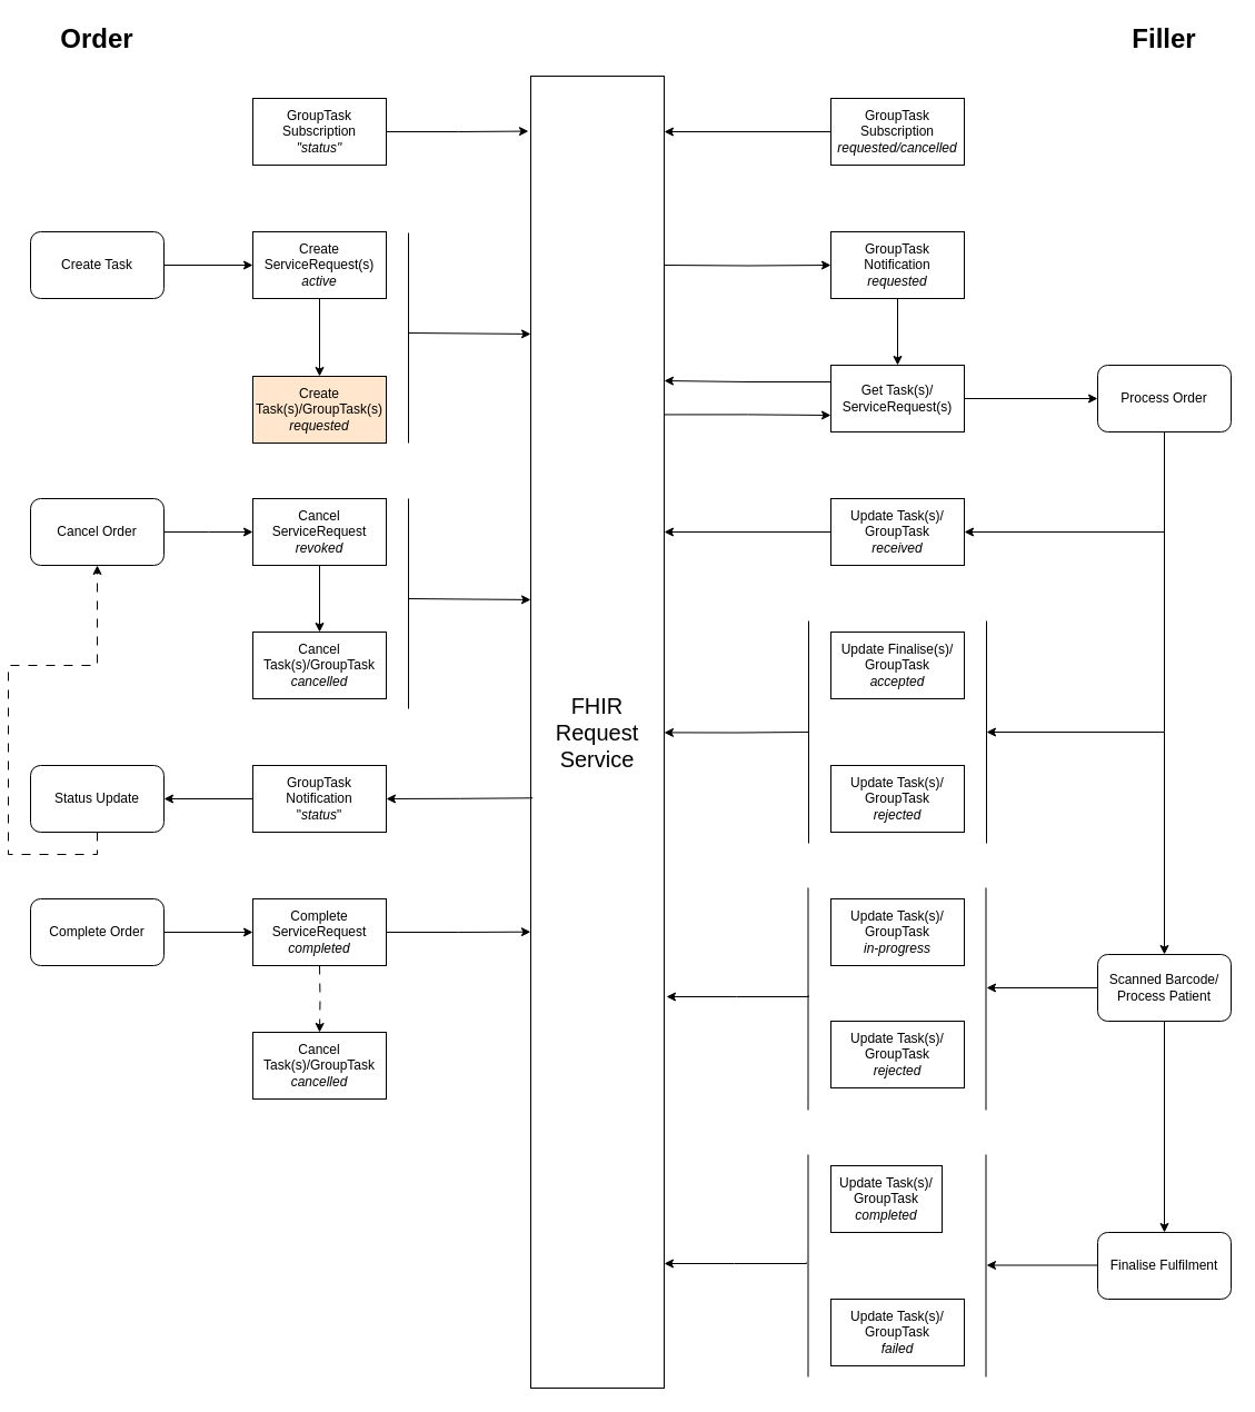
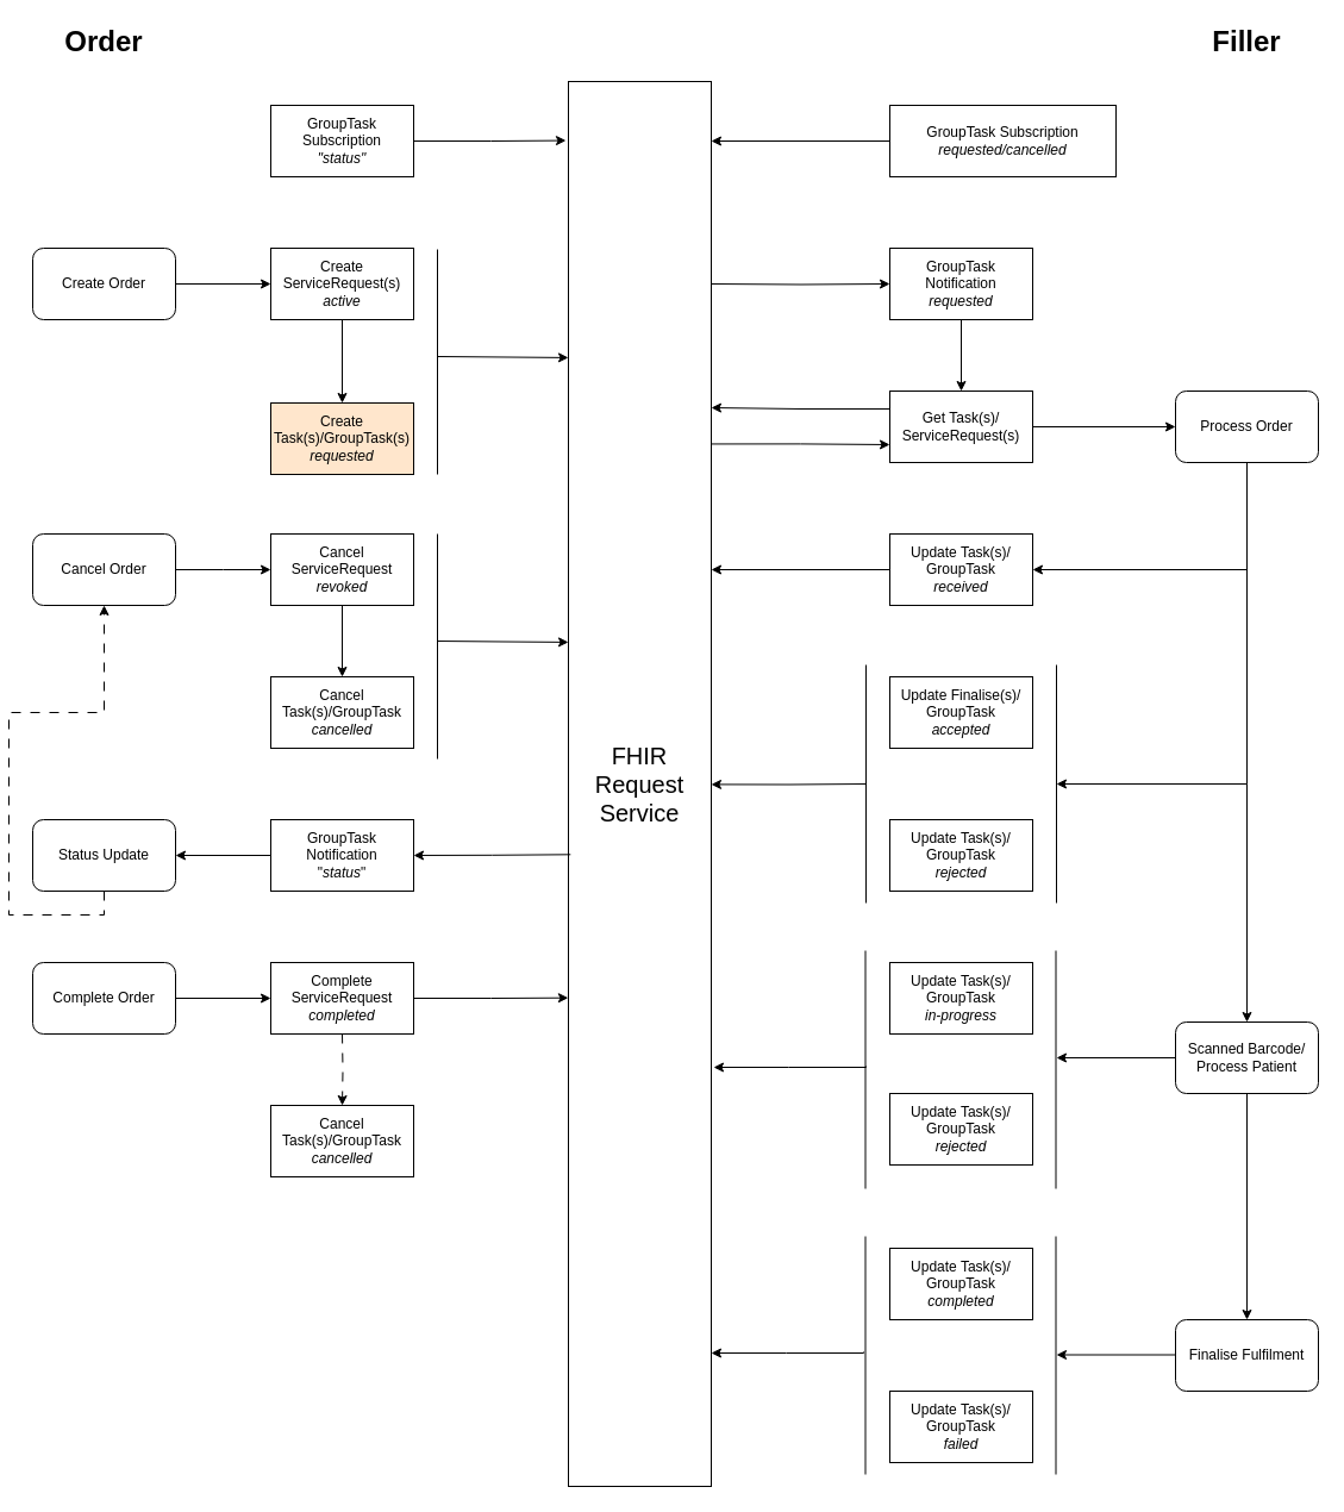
- <mxCell id="7" value="GroupTask Subscription&lt;br&gt;&lt;i&gt;requested/cancelled&lt;/i&gt;" style="rounded=0;whiteSpace=wrap;html=1;" parent="1" vertex="1"><mxGeometry x="740" y="88" width="120" height="60" as="geometry" /></mxCell>
+ <mxCell id="7" value="GroupTask Subscription&lt;br&gt;&lt;i&gt;requested/cancelled&lt;/i&gt;" style="rounded=0;whiteSpace=wrap;html=1;" parent="1" vertex="1"><mxGeometry x="740" y="88" width="190" height="60" as="geometry" /></mxCell>
- <mxCell id="3" value="Create Task" style="rounded=1;whiteSpace=wrap;html=1;" parent="1" vertex="1"><mxGeometry x="20" y="208" width="120" height="60" as="geometry" /></mxCell>
+ <mxCell id="3" value="Create Order" style="rounded=1;whiteSpace=wrap;html=1;" parent="1" vertex="1"><mxGeometry x="20" y="208" width="120" height="60" as="geometry" /></mxCell>
- <mxCell id="22" value="Update Task(s)/ GroupTask&lt;br&gt;&lt;i&gt;completed&lt;/i&gt;" style="rounded=0;whiteSpace=wrap;html=1;" parent="1" vertex="1"><mxGeometry x="740" y="1048" width="100" height="60" as="geometry" /></mxCell>
+ <mxCell id="22" value="Update Task(s)/ GroupTask&lt;br&gt;&lt;i&gt;completed&lt;/i&gt;" style="rounded=0;whiteSpace=wrap;html=1;" parent="1" vertex="1"><mxGeometry x="740" y="1048" width="120" height="60" as="geometry" /></mxCell>
